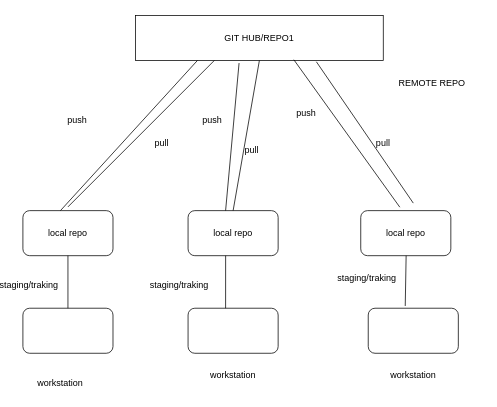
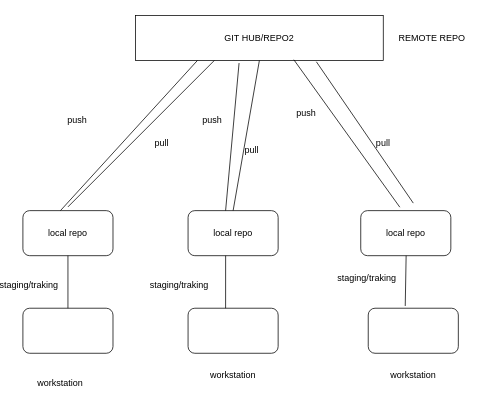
- <mxCell id="8" value="GIT HUB/REPO1" style="rounded=0;whiteSpace=wrap;html=1;" vertex="1" parent="1"><mxGeometry x="180" y="20" width="330" height="60" as="geometry" /></mxCell>
+ <mxCell id="8" value="GIT HUB/REPO2" style="rounded=0;whiteSpace=wrap;html=1;" vertex="1" parent="1"><mxGeometry x="180" y="20" width="330" height="60" as="geometry" /></mxCell>
- <mxCell id="9" value="REMOTE REPO" style="text;html=1;strokeColor=none;fillColor=none;align=center;verticalAlign=middle;whiteSpace=wrap;rounded=0;" vertex="1" parent="1"><mxGeometry x="510" y="100" width="130" height="20" as="geometry" /></mxCell>
+ <mxCell id="9" value="REMOTE REPO" style="text;html=1;strokeColor=none;fillColor=none;align=center;verticalAlign=middle;whiteSpace=wrap;rounded=0;" vertex="1" parent="1"><mxGeometry x="510" y="40" width="130" height="20" as="geometry" /></mxCell>
